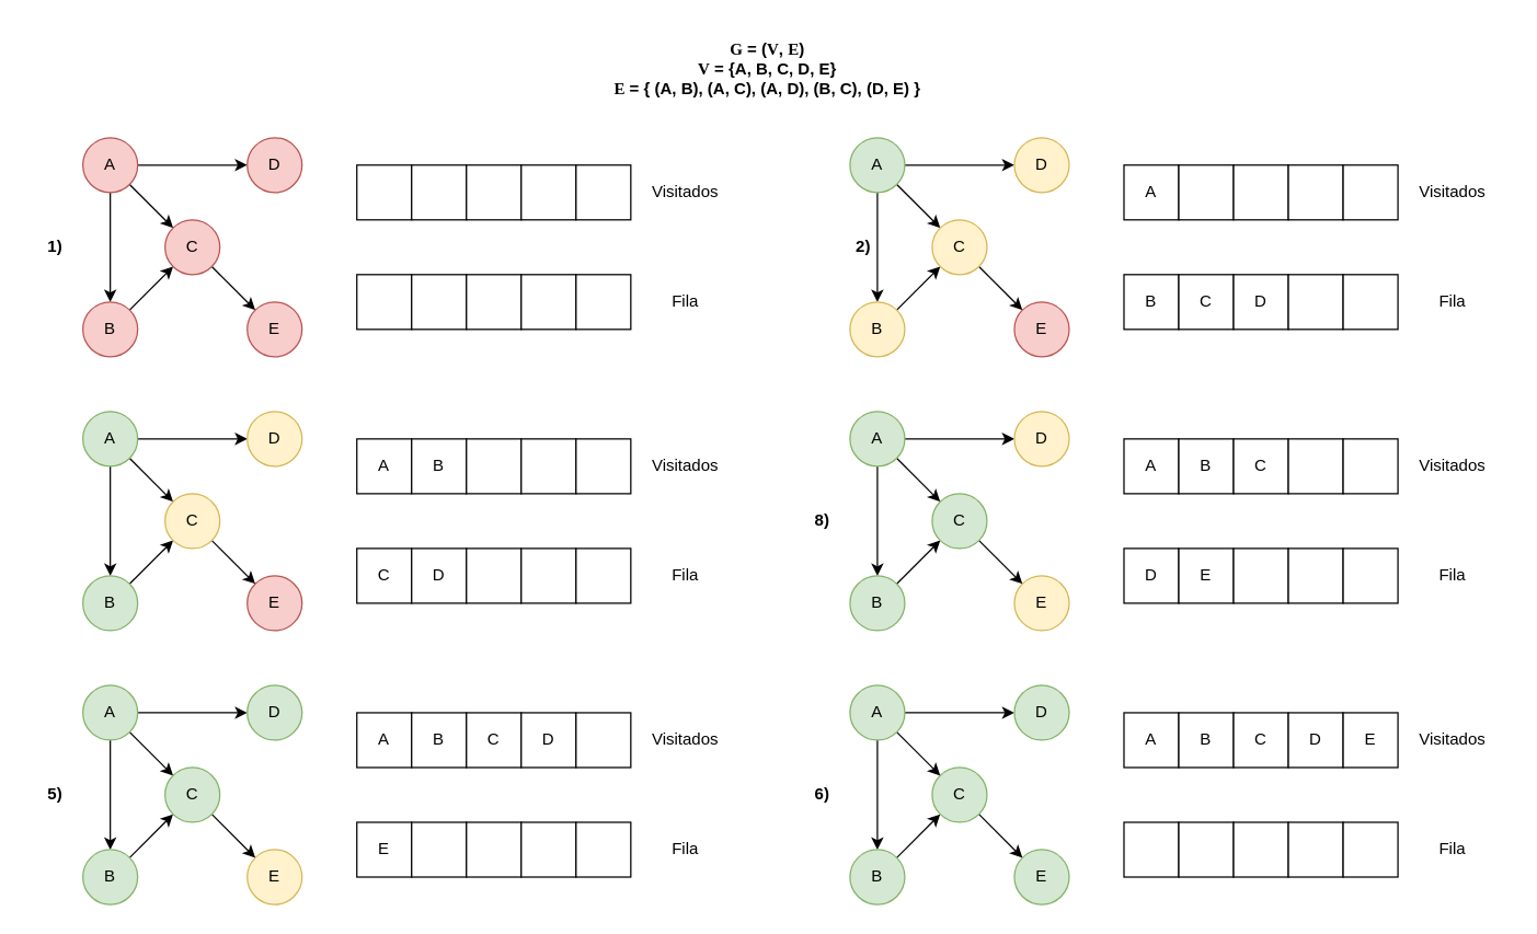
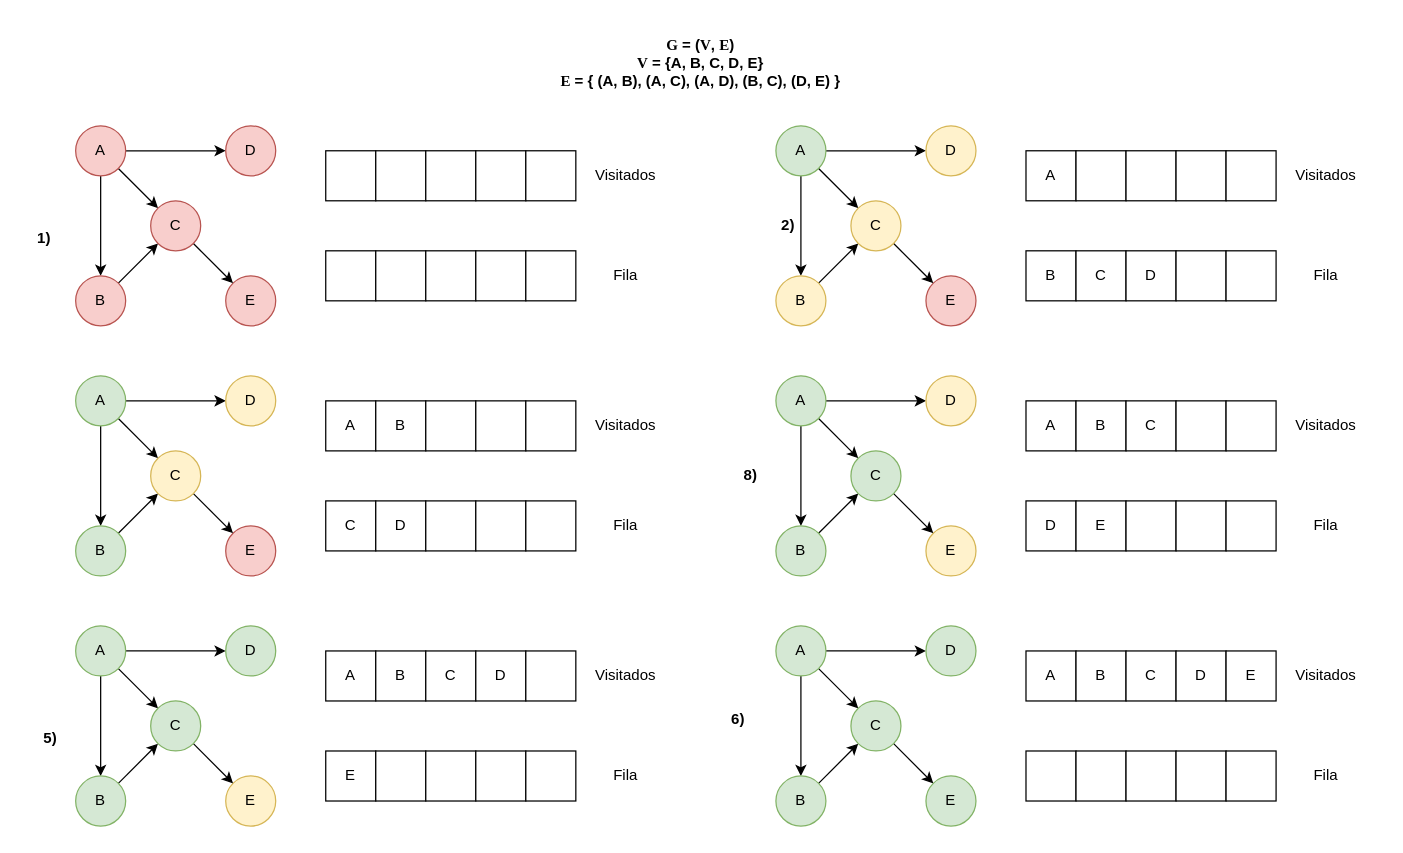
- <mxCell id="134" value="&lt;b&gt;1)&lt;/b&gt;" style="text;html=1;strokeColor=none;fillColor=none;align=center;verticalAlign=middle;whiteSpace=wrap;rounded=0;" vertex="1" parent="1"><mxGeometry y="170" width="40" height="20" as="geometry" x="20" /></mxCell>
+ <mxCell id="134" value="&lt;b&gt;1)&lt;/b&gt;" style="text;html=1;strokeColor=none;fillColor=none;align=center;verticalAlign=middle;whiteSpace=wrap;rounded=0;" vertex="1" parent="1"><mxGeometry x="15" y="180" width="40" height="20" as="geometry" /></mxCell>
- <mxCell id="137" value="&lt;b&gt;5)&lt;/b&gt;" style="text;html=1;strokeColor=none;fillColor=none;align=center;verticalAlign=middle;whiteSpace=wrap;rounded=0;" vertex="1" parent="1"><mxGeometry y="570" width="40" height="20" as="geometry" x="20" /></mxCell>
+ <mxCell id="137" value="&lt;b&gt;5)&lt;/b&gt;" style="text;html=1;strokeColor=none;fillColor=none;align=center;verticalAlign=middle;whiteSpace=wrap;rounded=0;" vertex="1" parent="1"><mxGeometry x="20" y="580" width="40" height="20" as="geometry" /></mxCell>
- <mxCell id="138" value="&lt;b&gt;6)&lt;/b&gt;" style="text;html=1;strokeColor=none;fillColor=none;align=center;verticalAlign=middle;whiteSpace=wrap;rounded=0;" vertex="1" parent="1"><mxGeometry x="580" y="570" width="40" height="20" as="geometry" /></mxCell>
+ <mxCell id="138" value="&lt;b&gt;6)&lt;/b&gt;" style="text;html=1;strokeColor=none;fillColor=none;align=center;verticalAlign=middle;whiteSpace=wrap;rounded=0;" vertex="1" parent="1"><mxGeometry x="570" y="565" width="40" height="20" as="geometry" /></mxCell>
